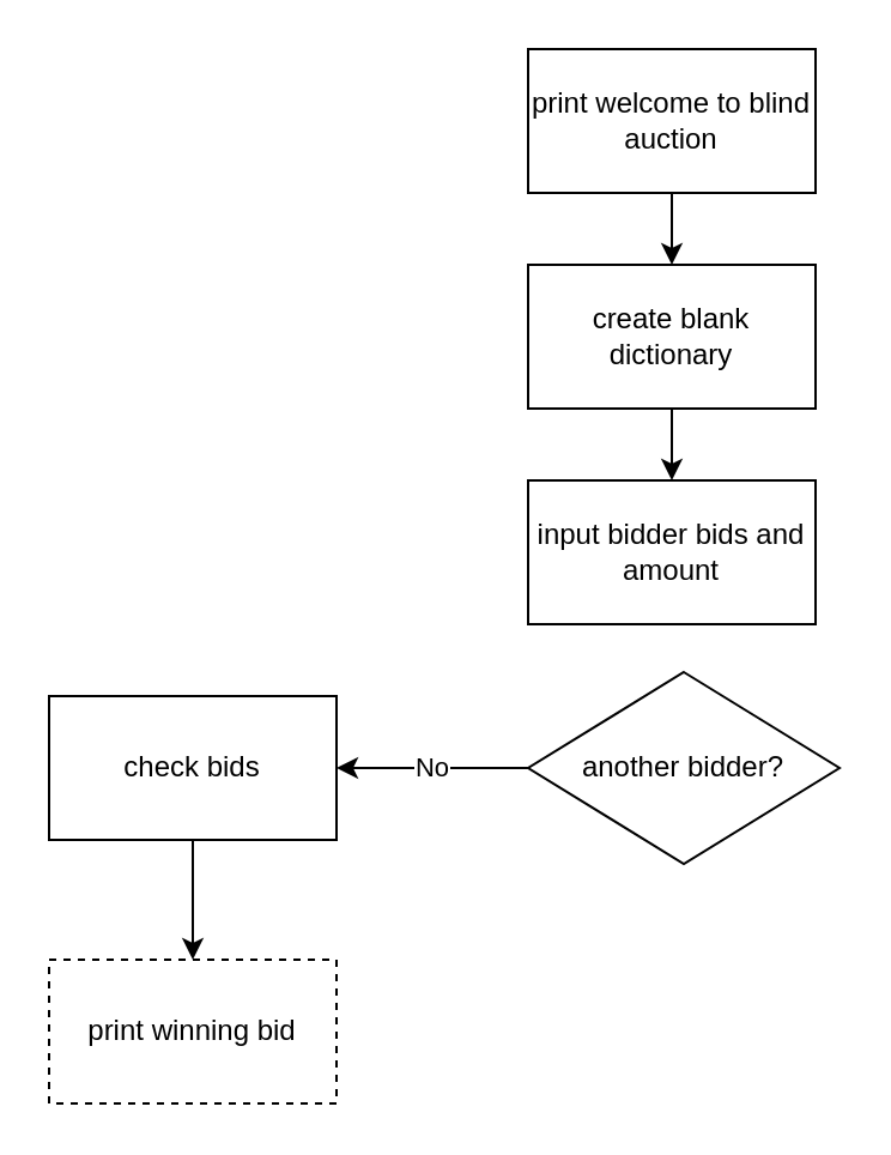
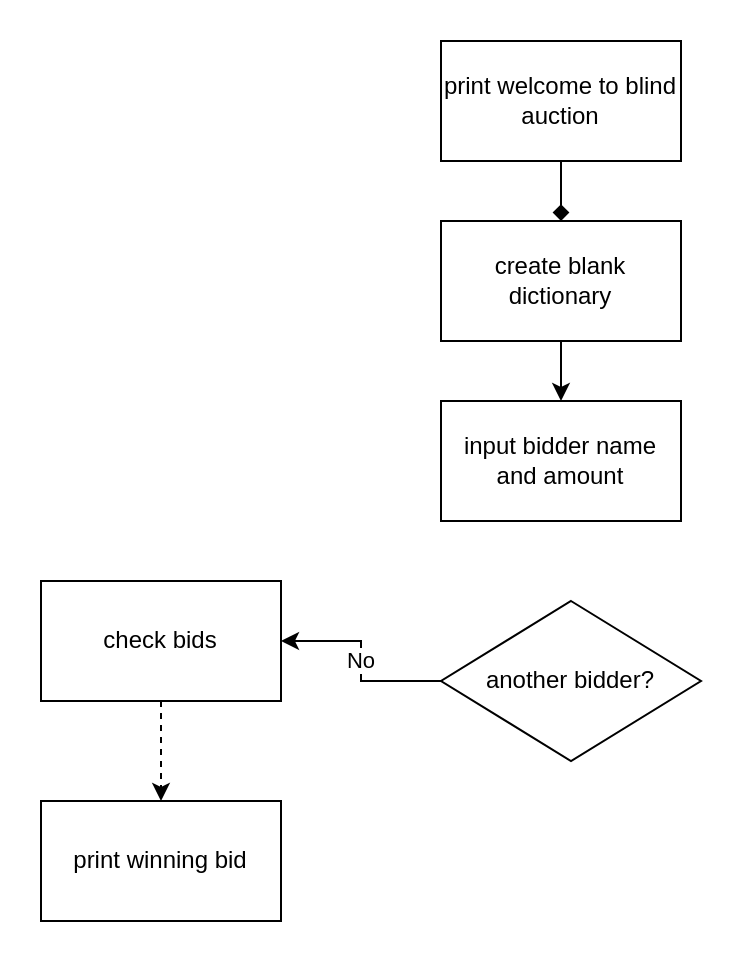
- <mxCell id="2" style="edgeStyle=orthogonalEdgeStyle;rounded=0;orthogonalLoop=1;jettySize=auto;html=1;exitX=0.5;exitY=1;exitDx=0;exitDy=0;entryX=0.5;entryY=0;entryDx=0;entryDy=0;" edge="1" parent="1" source="3" target="5"><mxGeometry relative="1" as="geometry" /></mxCell>
+ <mxCell id="2" style="edgeStyle=orthogonalEdgeStyle;rounded=0;orthogonalLoop=1;jettySize=auto;html=1;exitX=0.5;exitY=1;exitDx=0;exitDy=0;entryX=0.5;entryY=0;entryDx=0;entryDy=0;endArrow=diamond;" edge="1" parent="1" source="3" target="5"><mxGeometry relative="1" as="geometry" /></mxCell>
- <mxCell id="6" value="input bidder bids and amount" style="rounded=0;whiteSpace=wrap;html=1;" vertex="1" parent="1"><mxGeometry x="220" y="200" width="120" height="60" as="geometry" /></mxCell>
+ <mxCell id="6" value="input bidder name and amount" style="rounded=0;whiteSpace=wrap;html=1;" vertex="1" parent="1"><mxGeometry x="220" y="200" width="120" height="60" as="geometry" /></mxCell>
- <mxCell id="8" value="another bidder?" style="rhombus;whiteSpace=wrap;html=1;" vertex="1" parent="1"><mxGeometry x="220" y="280" width="130" height="80" as="geometry" /></mxCell>
+ <mxCell id="8" value="another bidder?" style="rhombus;whiteSpace=wrap;html=1;" vertex="1" parent="1"><mxGeometry x="220" y="300" width="130" height="80" as="geometry" /></mxCell>
- <mxCell id="9" style="edgeStyle=orthogonalEdgeStyle;rounded=0;orthogonalLoop=1;jettySize=auto;html=1;exitX=0.5;exitY=1;exitDx=0;exitDy=0;entryX=0.5;entryY=0;entryDx=0;entryDy=0;" edge="1" parent="1" source="10" target="11"><mxGeometry relative="1" as="geometry" /></mxCell>
+ <mxCell id="9" style="edgeStyle=orthogonalEdgeStyle;rounded=0;orthogonalLoop=1;jettySize=auto;html=1;exitX=0.5;exitY=1;exitDx=0;exitDy=0;entryX=0.5;entryY=0;entryDx=0;entryDy=0;dashed=1;" edge="1" parent="1" source="10" target="11"><mxGeometry relative="1" as="geometry" /></mxCell>
- <mxCell id="11" value="print winning bid" style="rounded=0;whiteSpace=wrap;html=1;dashed=1;" vertex="1" parent="1"><mxGeometry x="20" y="400" width="120" height="60" as="geometry" /></mxCell>
+ <mxCell id="11" value="print winning bid" style="rounded=0;whiteSpace=wrap;html=1;" vertex="1" parent="1"><mxGeometry x="20" y="400" width="120" height="60" as="geometry" /></mxCell>
